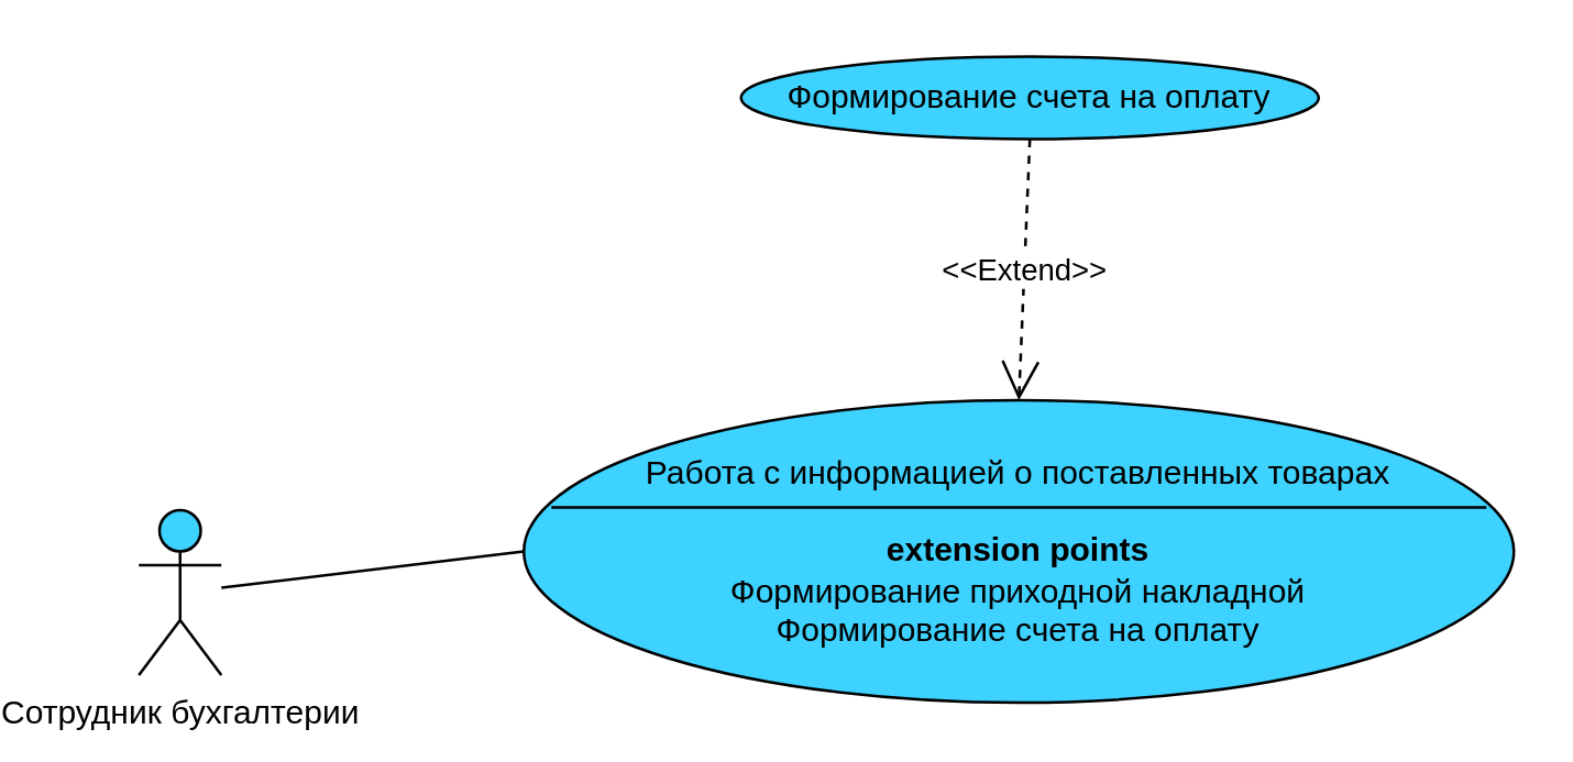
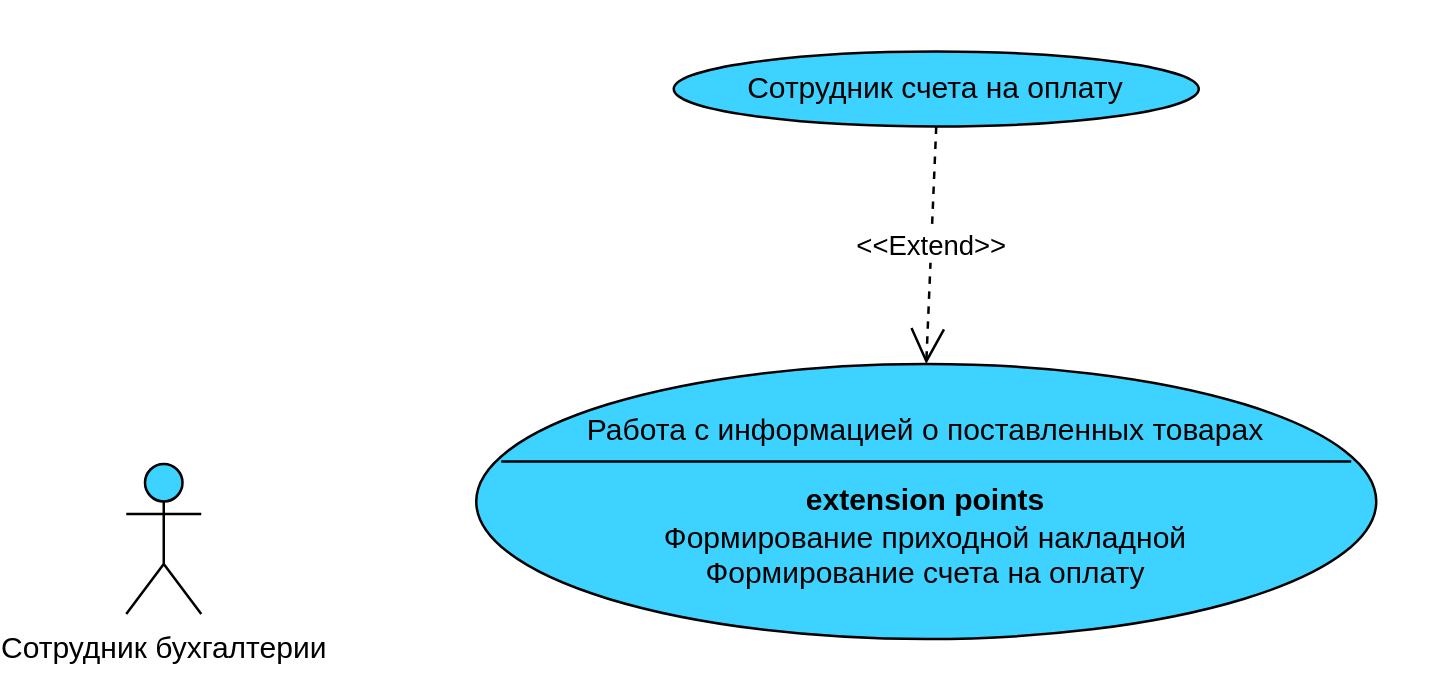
- <mxCell id="3" value="Формирование счета на оплату" style="ellipse;whiteSpace=wrap;html=1;fillColor=#3DD2FF;" vertex="1" parent="1"><mxGeometry x="239" y="20" width="210" height="30" as="geometry" /></mxCell>
+ <mxCell id="3" value="Сотрудник счета на оплату" style="ellipse;whiteSpace=wrap;html=1;fillColor=#3DD2FF;" vertex="1" parent="1"><mxGeometry x="239" y="20" width="210" height="30" as="geometry" /></mxCell>
- <mxCell id="6" value="" style="endArrow=none;html=1;rounded=0;entryX=0;entryY=0.5;entryDx=0;entryDy=0;" edge="1" parent="1" source="2" target="4"><mxGeometry width="50" height="50" relative="1" as="geometry"><mxPoint x="320" y="250" as="sourcePoint" /><mxPoint x="370" y="200" as="targetPoint" /></mxGeometry></mxCell>
